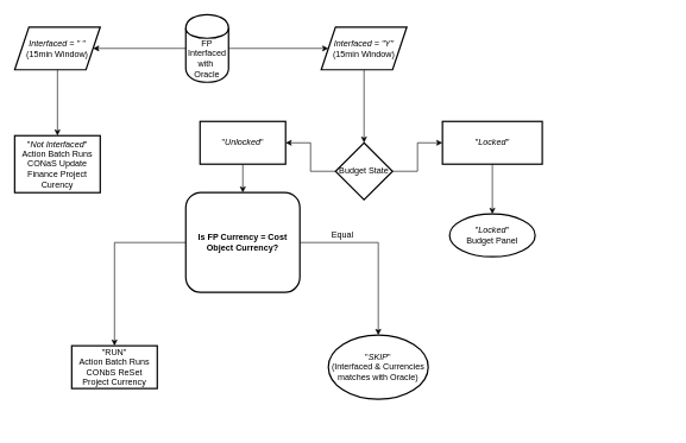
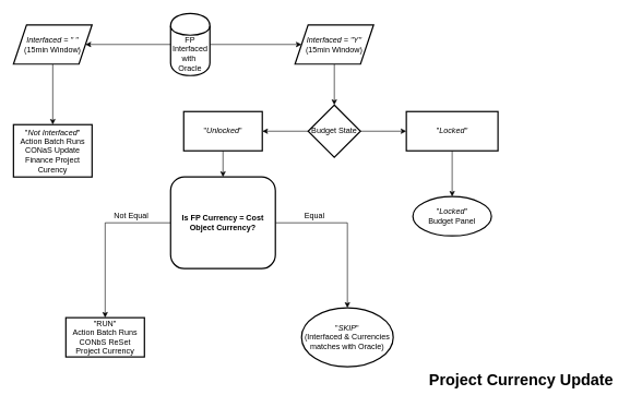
- <mxCell id="20" value="Budget State" style="rhombus;whiteSpace=wrap;html=1;strokeWidth=2;" vertex="1" parent="1"><mxGeometry x="470" y="200" width="80" height="80" as="geometry" /></mxCell>
+ <mxCell id="20" value="Budget State" style="rhombus;whiteSpace=wrap;html=1;strokeWidth=2;" vertex="1" parent="1"><mxGeometry x="470" y="160" width="80" height="80" as="geometry" /></mxCell>
+ <mxCell id="21" value="Not Equal" style="text;html=1;strokeColor=none;fillColor=none;align=center;verticalAlign=middle;whiteSpace=wrap;rounded=0;" vertex="1" parent="1"><mxGeometry x="170" y="320" width="60" height="20" as="geometry" /></mxCell>
+ <mxCell id="23" value="&lt;h1&gt;Project Currency Update&lt;/h1&gt;" style="text;html=1;strokeColor=none;fillColor=none;spacing=5;spacingTop=-20;whiteSpace=wrap;overflow=hidden;rounded=0;" vertex="1" parent="1"><mxGeometry x="650" y="560" width="290" height="40" as="geometry" /></mxCell>
